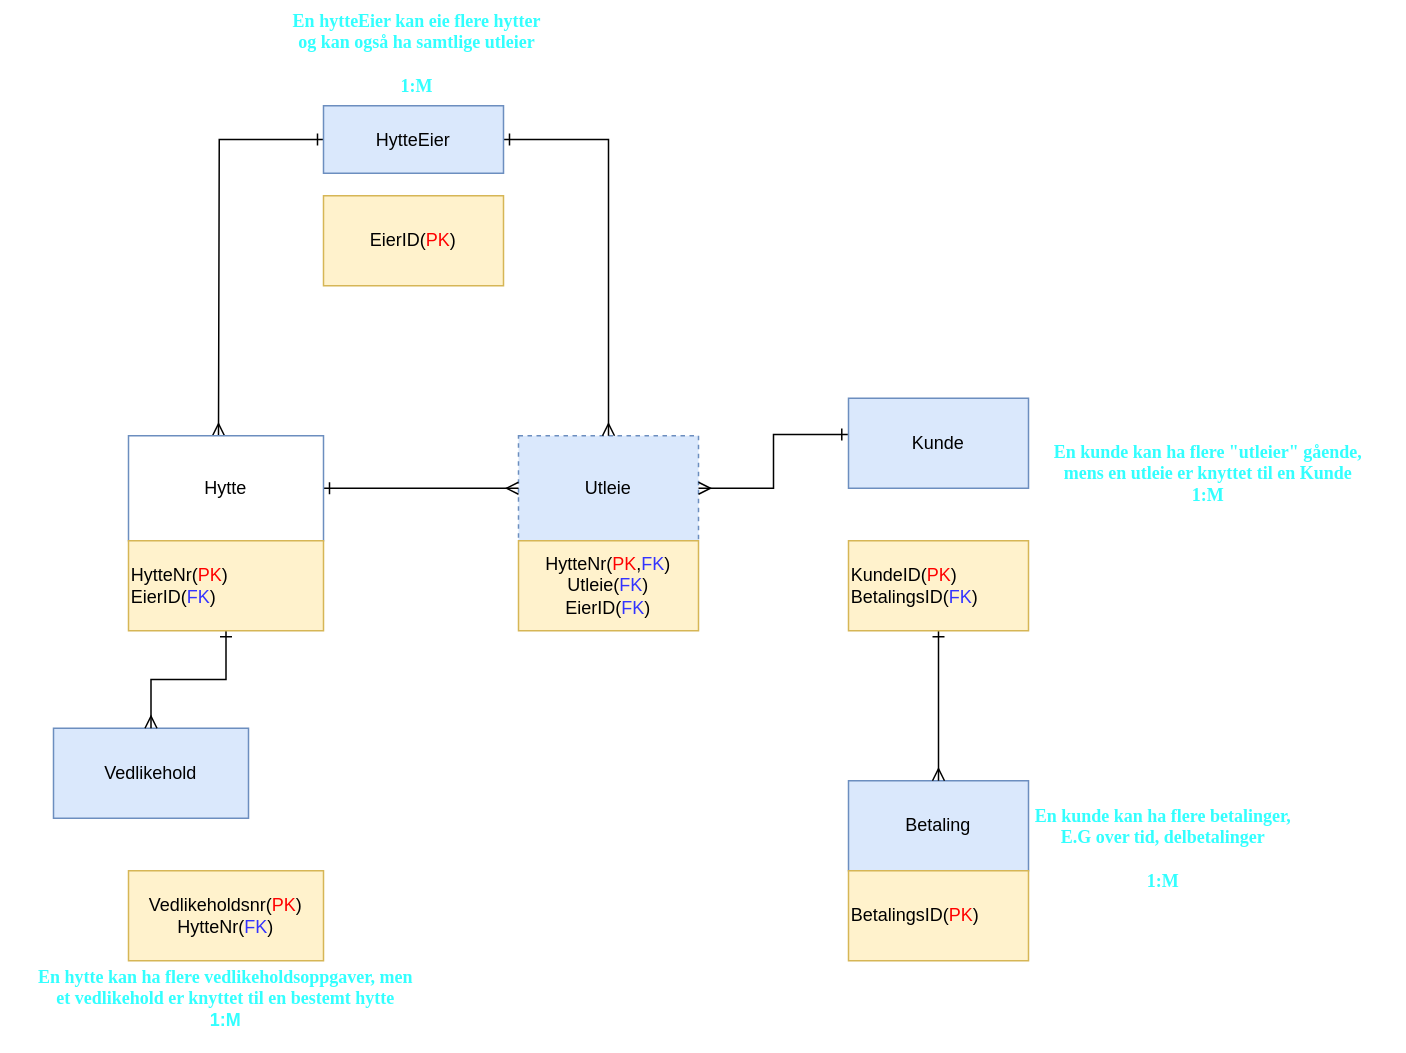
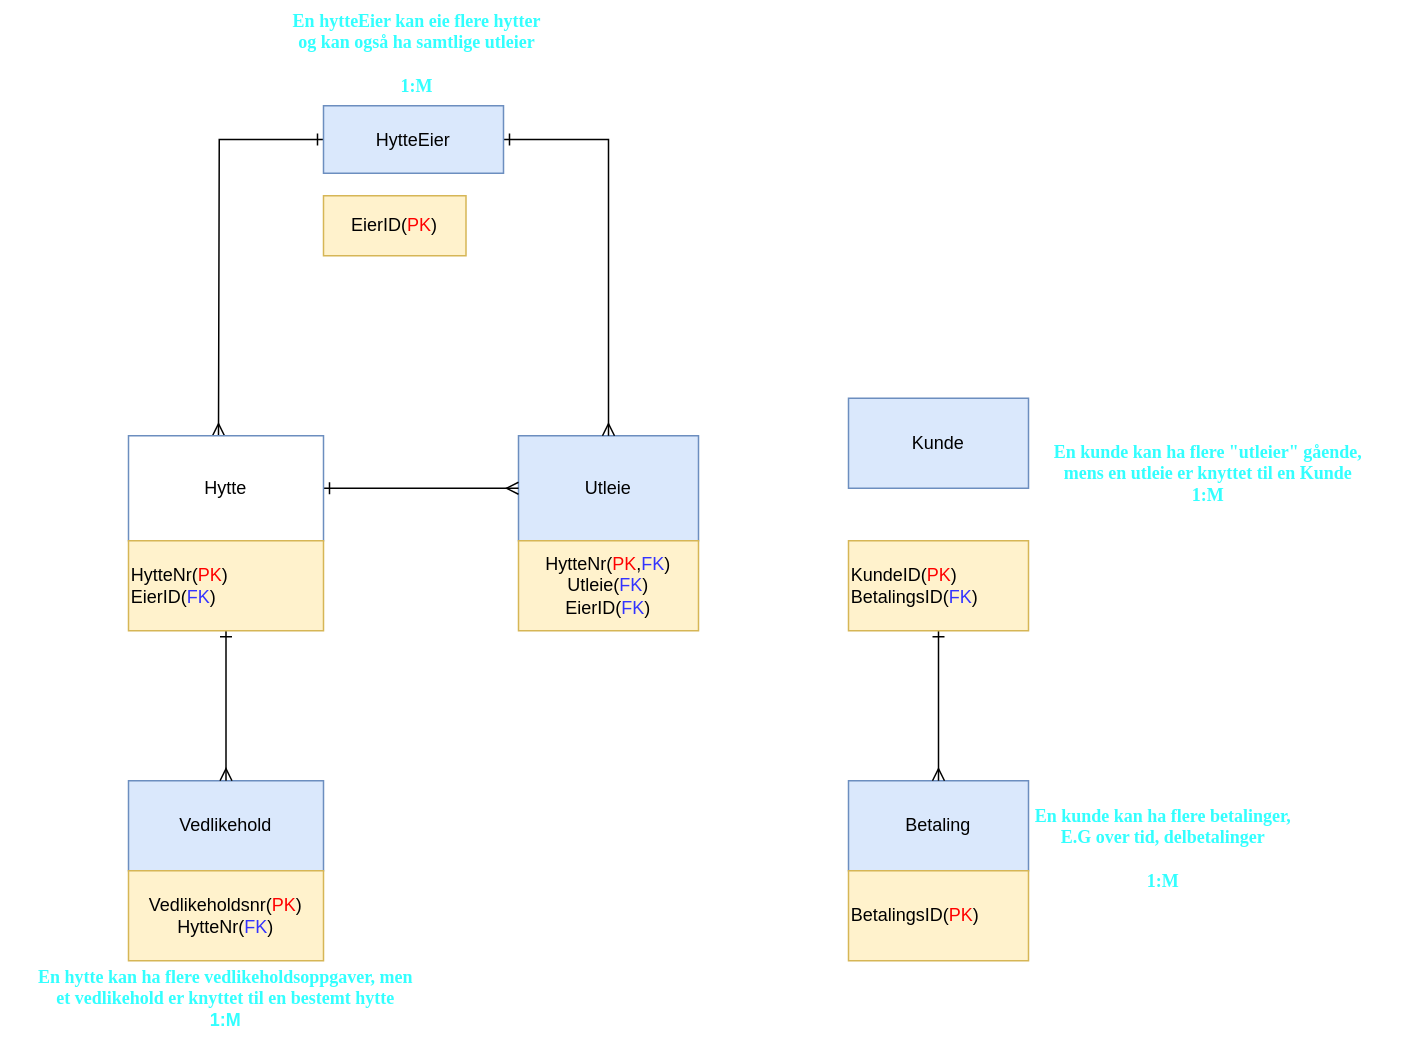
- <mxCell id="14" value="EierID(&lt;font color=&quot;#ff0000&quot;&gt;PK&lt;/font&gt;)" style="rounded=0;whiteSpace=wrap;html=1;fillColor=#fff2cc;strokeColor=#d6b656;" vertex="1" parent="1"><mxGeometry x="215" y="130" width="120" height="60" as="geometry" /></mxCell>
+ <mxCell id="14" value="EierID(&lt;font color=&quot;#ff0000&quot;&gt;PK&lt;/font&gt;)" style="rounded=0;whiteSpace=wrap;html=1;fillColor=#fff2cc;strokeColor=#d6b656;" vertex="1" parent="1"><mxGeometry x="215" y="130" width="95" height="40" as="geometry" /></mxCell>
- <mxCell id="19" style="edgeStyle=orthogonalEdgeStyle;rounded=0;orthogonalLoop=1;jettySize=auto;html=1;entryX=-0.004;entryY=0.403;entryDx=0;entryDy=0;entryPerimeter=0;startArrow=ERmany;startFill=0;endArrow=ERone;endFill=0;" edge="1" parent="1" source="2" target="10"><mxGeometry relative="1" as="geometry" /></mxCell>
- <mxCell id="2" value="Utleie" style="rounded=0;whiteSpace=wrap;html=1;fillColor=#dae8fc;strokeColor=#6c8ebf;dashed=1;" vertex="1" parent="1"><mxGeometry x="345" y="290" width="120" height="70" as="geometry" /></mxCell>
+ <mxCell id="2" value="Utleie" style="rounded=0;whiteSpace=wrap;html=1;fillColor=#dae8fc;strokeColor=#6c8ebf;" vertex="1" parent="1"><mxGeometry x="345" y="290" width="120" height="70" as="geometry" /></mxCell>
- <mxCell id="3" value="Vedlikehold" style="rounded=0;whiteSpace=wrap;html=1;fillColor=#dae8fc;strokeColor=#6c8ebf;" vertex="1" parent="1"><mxGeometry x="35" y="485" width="130" height="60" as="geometry" /></mxCell>
+ <mxCell id="3" value="Vedlikehold" style="rounded=0;whiteSpace=wrap;html=1;fillColor=#dae8fc;strokeColor=#6c8ebf;" vertex="1" parent="1"><mxGeometry x="85" y="520" width="130" height="60" as="geometry" /></mxCell>
